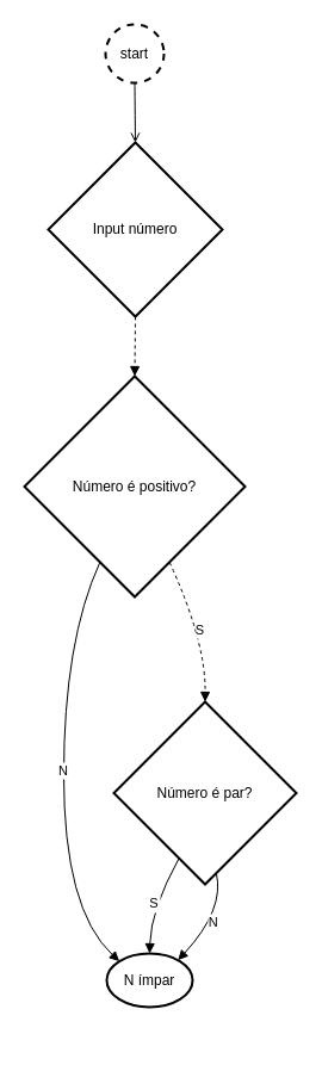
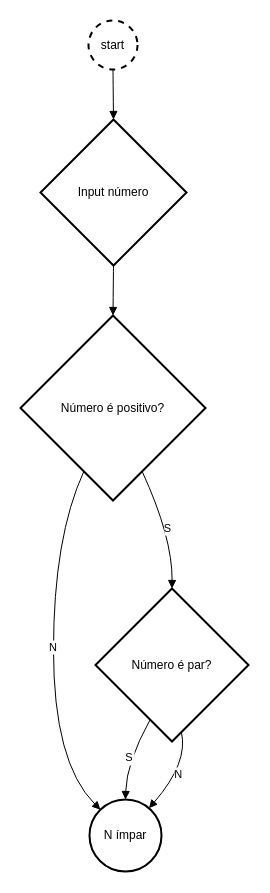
- <mxCell id="7" value="" style="curved=1;startArrow=none;endArrow=open;exitX=0.5;exitY=1.01;entryX=0.5;entryY=0;" edge="1" parent="1" source="2" target="3"><mxGeometry relative="1" as="geometry"><Array as="points" /></mxGeometry></mxCell>
+ <mxCell id="7" value="" style="curved=1;startArrow=none;endArrow=block;exitX=0.5;exitY=1.01;entryX=0.5;entryY=0;" edge="1" parent="1" source="2" target="3"><mxGeometry relative="1" as="geometry"><Array as="points" /></mxGeometry></mxCell>
- <mxCell id="8" value="" style="curved=1;startArrow=none;endArrow=block;exitX=0.5;exitY=1;entryX=0.5;entryY=0;dashed=1;" edge="1" parent="1" source="3" target="4"><mxGeometry relative="1" as="geometry"><Array as="points" /></mxGeometry></mxCell>
+ <mxCell id="8" value="" style="curved=1;startArrow=none;endArrow=block;exitX=0.5;exitY=1;entryX=0.5;entryY=0;" edge="1" parent="1" source="3" target="4"><mxGeometry relative="1" as="geometry"><Array as="points" /></mxGeometry></mxCell>
- <mxCell id="10" value="S" style="curved=1;startArrow=none;endArrow=block;exitX=0.73;exitY=1;entryX=0.5;entryY=0;dashed=1;" edge="1" parent="1" source="4" target="6"><mxGeometry relative="1" as="geometry"><Array as="points"><mxPoint x="172" y="537" /></Array></mxGeometry></mxCell>
+ <mxCell id="10" value="S" style="curved=1;startArrow=none;endArrow=block;exitX=0.73;exitY=1;entryX=0.5;entryY=0;" edge="1" parent="1" source="4" target="6"><mxGeometry relative="1" as="geometry"><Array as="points"><mxPoint x="172" y="537" /></Array></mxGeometry></mxCell>
- <mxCell id="5" value="N ímpar" style="ellipse;aspect=fixed;strokeWidth=2;whiteSpace=wrap;" vertex="1" parent="1"><mxGeometry x="89" y="799" width="72" height="45" as="geometry" /></mxCell>
+ <mxCell id="5" value="N ímpar" style="ellipse;aspect=fixed;strokeWidth=2;whiteSpace=wrap;" vertex="1" parent="1"><mxGeometry x="89" y="799" width="72" height="72" as="geometry" /></mxCell>
